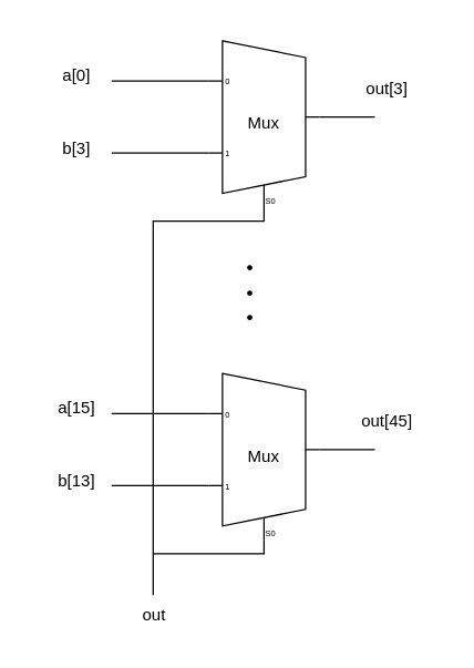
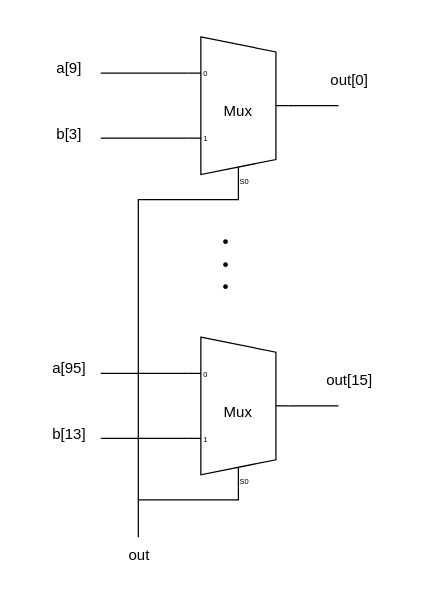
- <mxCell id="6" value="a[0]" style="text;html=1;align=center;verticalAlign=middle;whiteSpace=wrap;rounded=0;" vertex="1" parent="1"><mxGeometry x="30" y="39" width="50" height="30" as="geometry" /></mxCell>
+ <mxCell id="6" value="a[9]" style="text;html=1;align=center;verticalAlign=middle;whiteSpace=wrap;rounded=0;" vertex="1" parent="1"><mxGeometry x="30" y="39" width="50" height="30" as="geometry" /></mxCell>
- <mxCell id="8" value="out[3]" style="text;html=1;align=center;verticalAlign=middle;whiteSpace=wrap;rounded=0;" vertex="1" parent="1"><mxGeometry x="254" y="49" width="50" height="30" as="geometry" /></mxCell>
+ <mxCell id="8" value="out[0]" style="text;html=1;align=center;verticalAlign=middle;whiteSpace=wrap;rounded=0;" vertex="1" parent="1"><mxGeometry x="254" y="49" width="50" height="30" as="geometry" /></mxCell>
- <mxCell id="15" value="a[15]" style="text;html=1;align=center;verticalAlign=middle;whiteSpace=wrap;rounded=0;" vertex="1" parent="1"><mxGeometry x="30" y="279" width="50" height="30" as="geometry" /></mxCell>
+ <mxCell id="15" value="a[95]" style="text;html=1;align=center;verticalAlign=middle;whiteSpace=wrap;rounded=0;" vertex="1" parent="1"><mxGeometry x="30" y="279" width="50" height="30" as="geometry" /></mxCell>
- <mxCell id="17" value="out[45]" style="text;html=1;align=center;verticalAlign=middle;whiteSpace=wrap;rounded=0;" vertex="1" parent="1"><mxGeometry x="254" y="289" width="50" height="30" as="geometry" /></mxCell>
+ <mxCell id="17" value="out[15]" style="text;html=1;align=center;verticalAlign=middle;whiteSpace=wrap;rounded=0;" vertex="1" parent="1"><mxGeometry x="254" y="289" width="50" height="30" as="geometry" /></mxCell>
